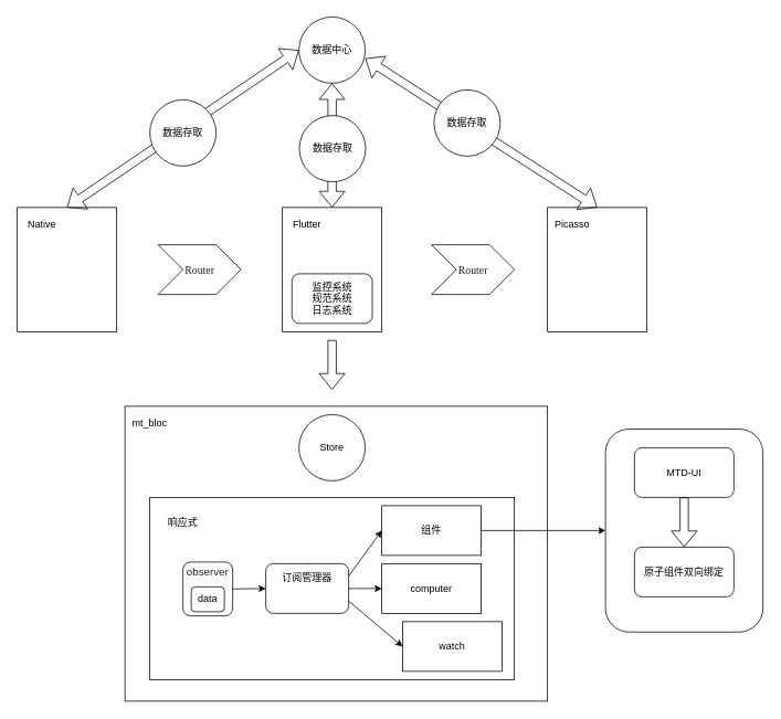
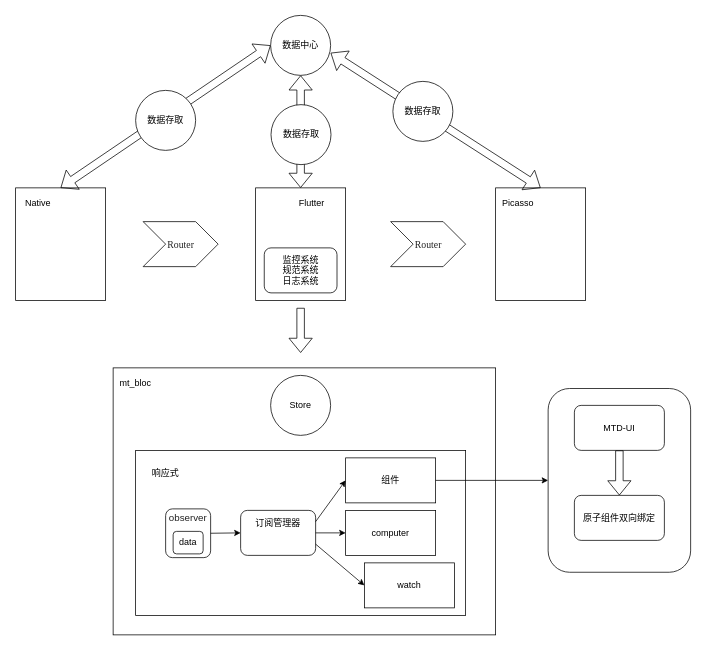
- <mxCell id="6" value="Flutter" style="text;html=1;strokeColor=none;fillColor=none;align=center;verticalAlign=middle;whiteSpace=wrap;rounded=0;" vertex="1" parent="1"><mxGeometry x="350" y="260" width="40" height="20" as="geometry" /></mxCell>
+ <mxCell id="6" value="Flutter" style="text;html=1;strokeColor=none;fillColor=none;align=center;verticalAlign=middle;whiteSpace=wrap;rounded=0;" vertex="1" parent="1"><mxGeometry x="395" y="260" width="40" height="20" as="geometry" /></mxCell>
